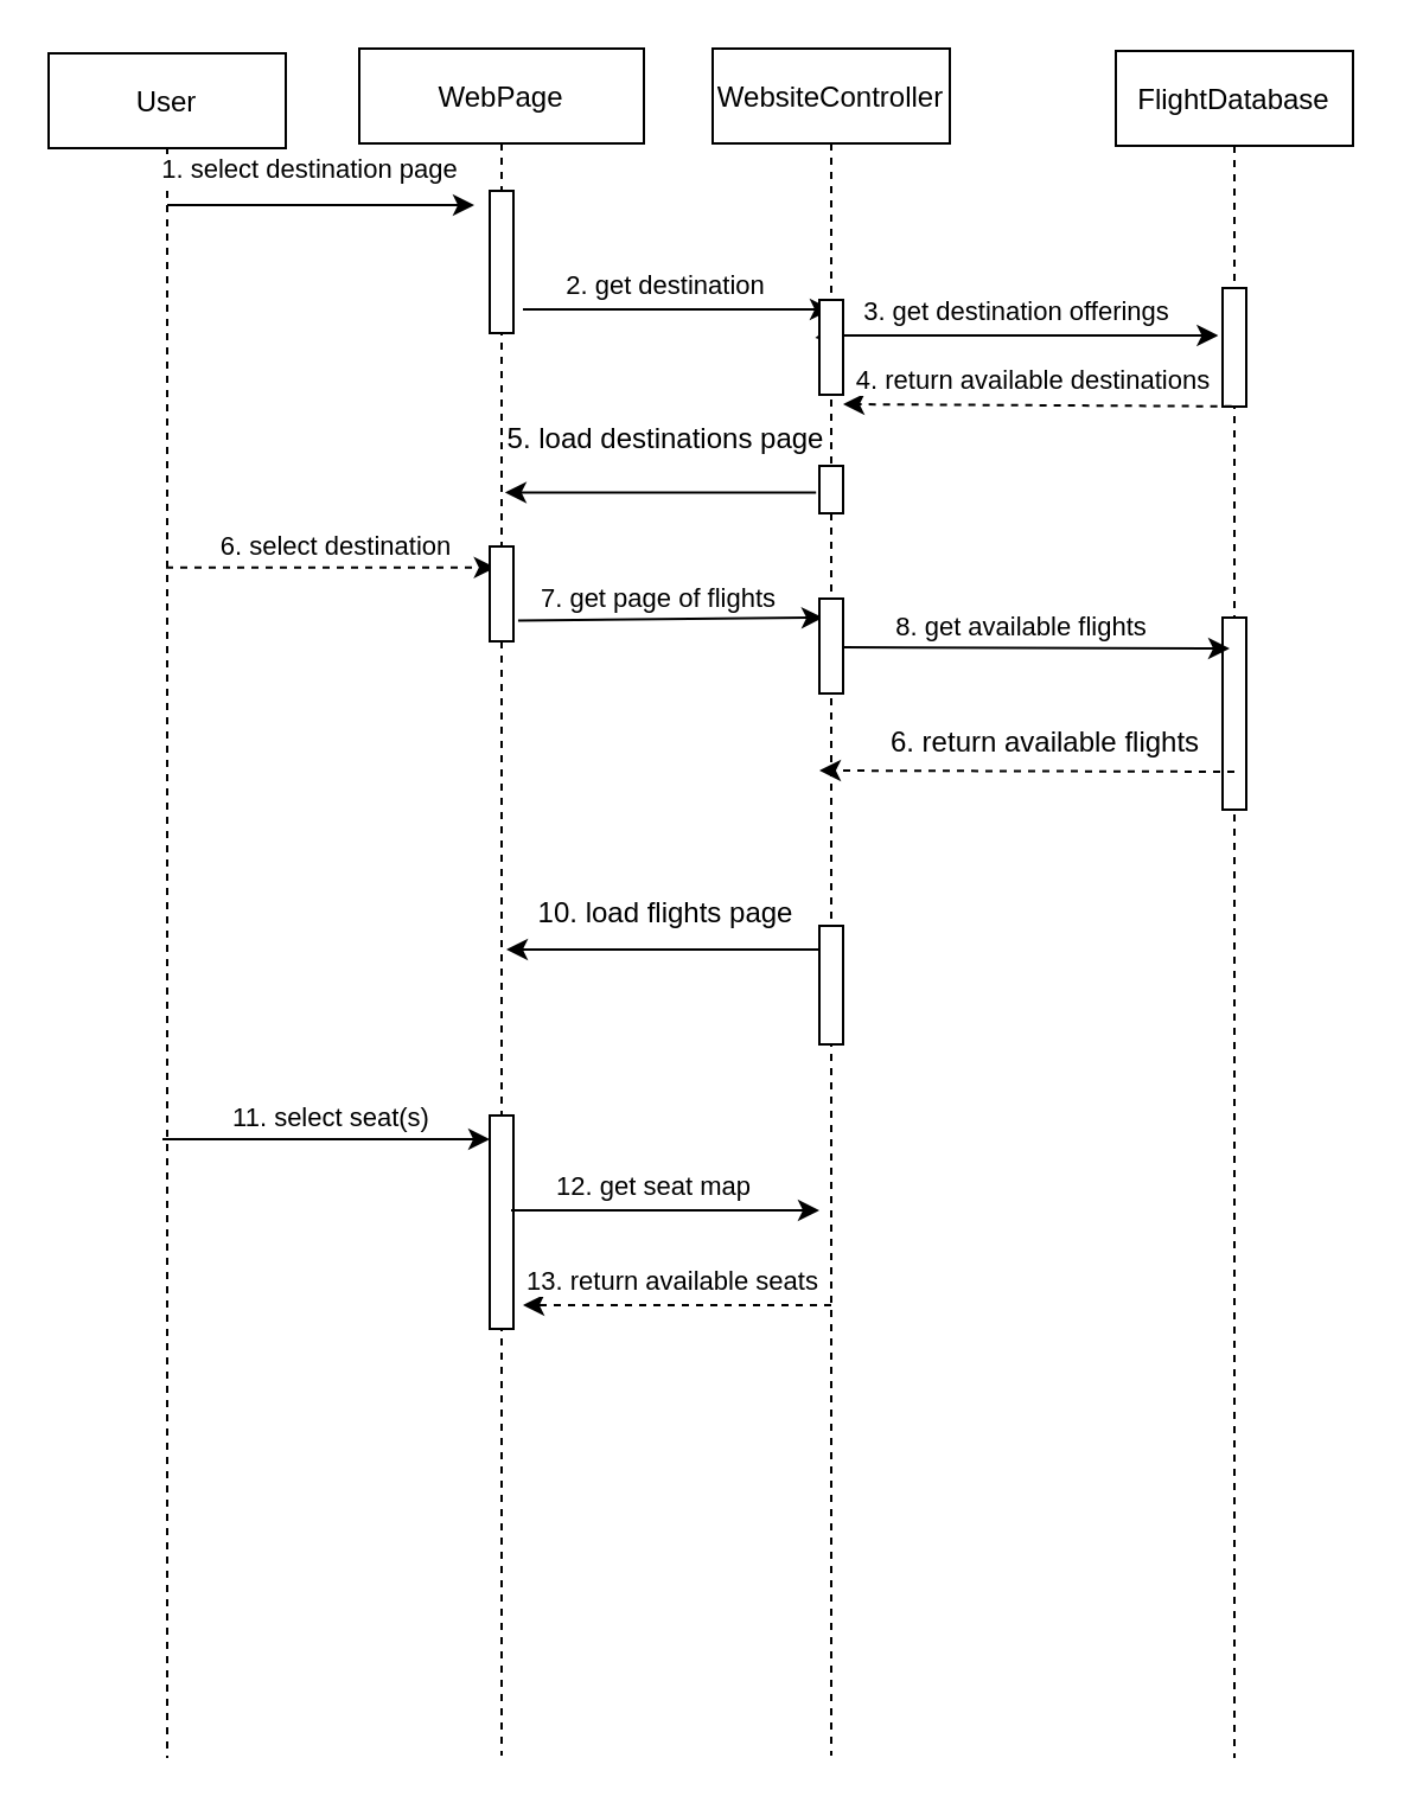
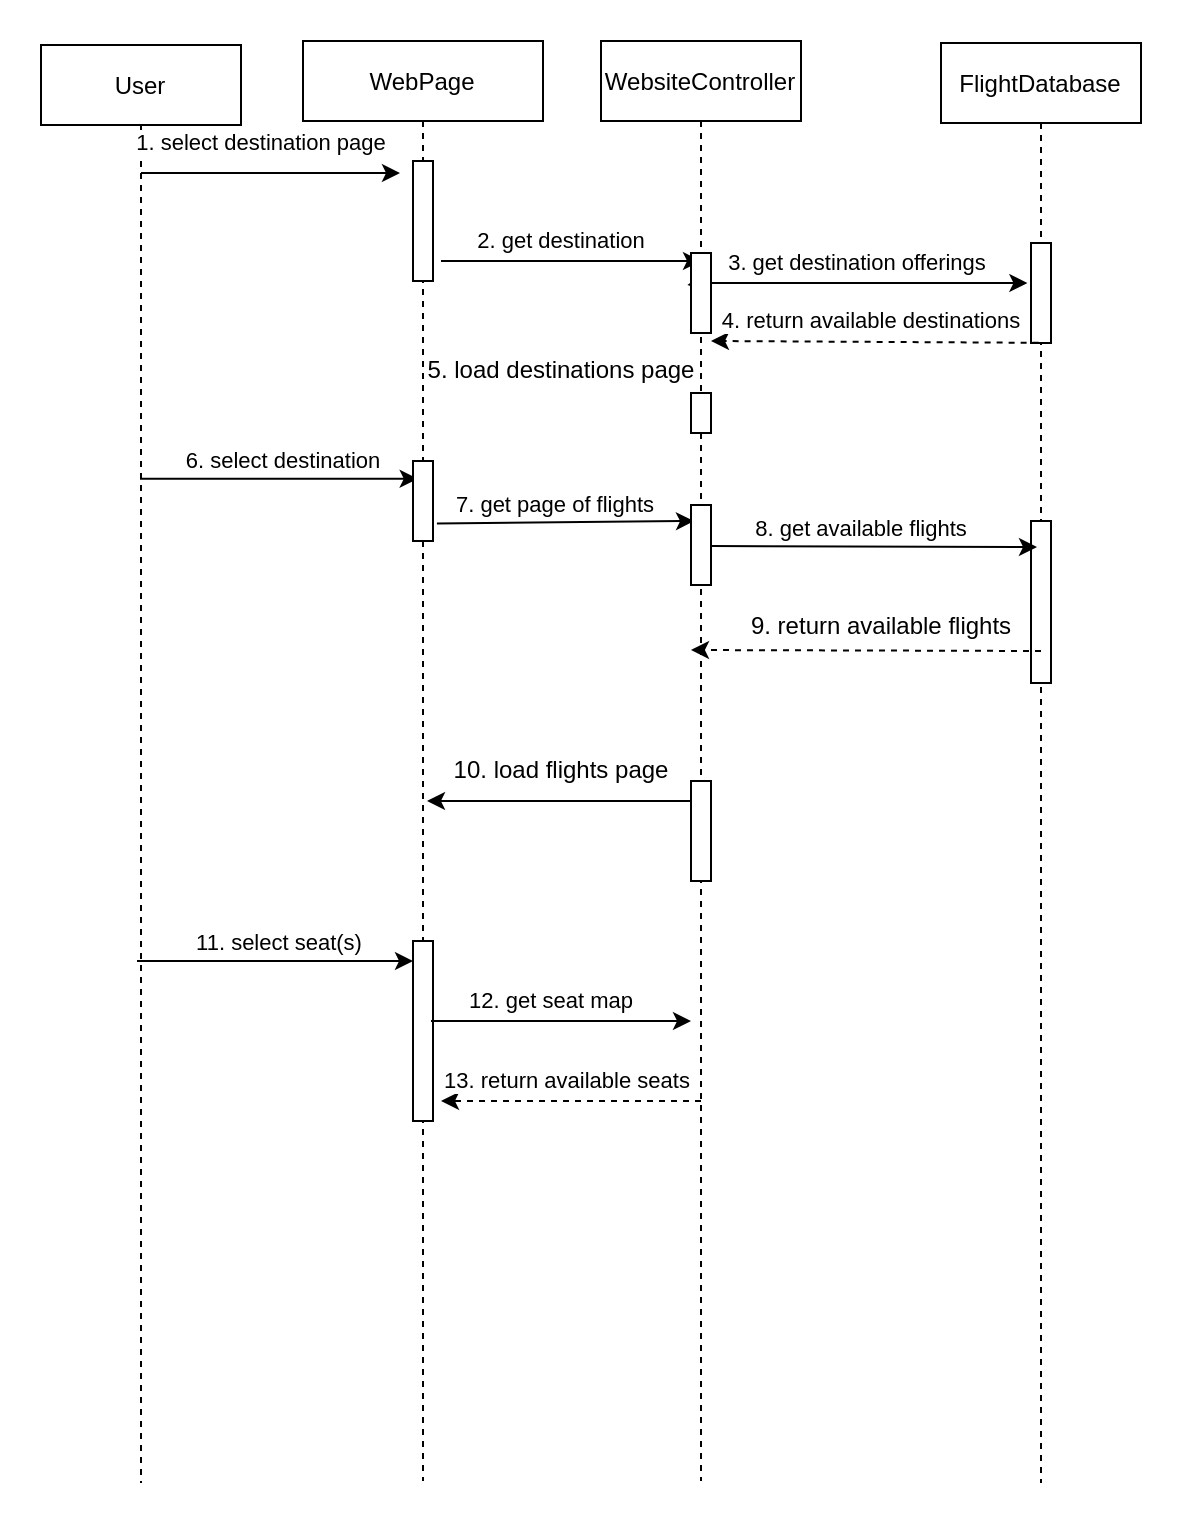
- <mxCell id="19" value="" style="endArrow=classic;html=1;rounded=0;exitX=0.436;exitY=0.26;exitDx=0;exitDy=0;exitPerimeter=0;entryX=0.512;entryY=0.26;entryDx=0;entryDy=0;entryPerimeter=0;" parent="1" source="8" target="4" edge="1"><mxGeometry width="50" height="50" relative="1" as="geometry"><mxPoint x="510" y="170" as="sourcePoint" /><mxPoint x="200" y="207" as="targetPoint" /></mxGeometry></mxCell>
- <mxCell id="21" value="6. select destination" style="endArrow=classic;html=1;rounded=0;entryX=0.478;entryY=0.304;entryDx=0;entryDy=0;entryPerimeter=0;dashed=1;" parent="1" source="2" target="4" edge="1"><mxGeometry x="0.015" y="9" width="50" height="50" relative="1" as="geometry"><mxPoint x="75" y="238.55" as="sourcePoint" /><mxPoint x="199.5" y="238.55" as="targetPoint" /><mxPoint x="1" as="offset" /></mxGeometry></mxCell>
+ <mxCell id="21" value="6. select destination" style="endArrow=classic;html=1;rounded=0;entryX=0.478;entryY=0.304;entryDx=0;entryDy=0;entryPerimeter=0;" parent="1" source="2" target="4" edge="1"><mxGeometry x="0.015" y="9" width="50" height="50" relative="1" as="geometry"><mxPoint x="75" y="238.55" as="sourcePoint" /><mxPoint x="199.5" y="238.55" as="targetPoint" /><mxPoint x="1" as="offset" /></mxGeometry></mxCell>
- <mxCell id="28" value="6. return available flights" style="text;html=1;align=center;verticalAlign=middle;resizable=0;points=[];autosize=1;strokeColor=none;fillColor=none;" parent="1" vertex="1"><mxGeometry x="365" y="298" width="150" height="30" as="geometry" /></mxCell>
+ <mxCell id="28" value="9. return available flights" style="text;html=1;align=center;verticalAlign=middle;resizable=0;points=[];autosize=1;strokeColor=none;fillColor=none;" parent="1" vertex="1"><mxGeometry x="365" y="298" width="150" height="30" as="geometry" /></mxCell>
